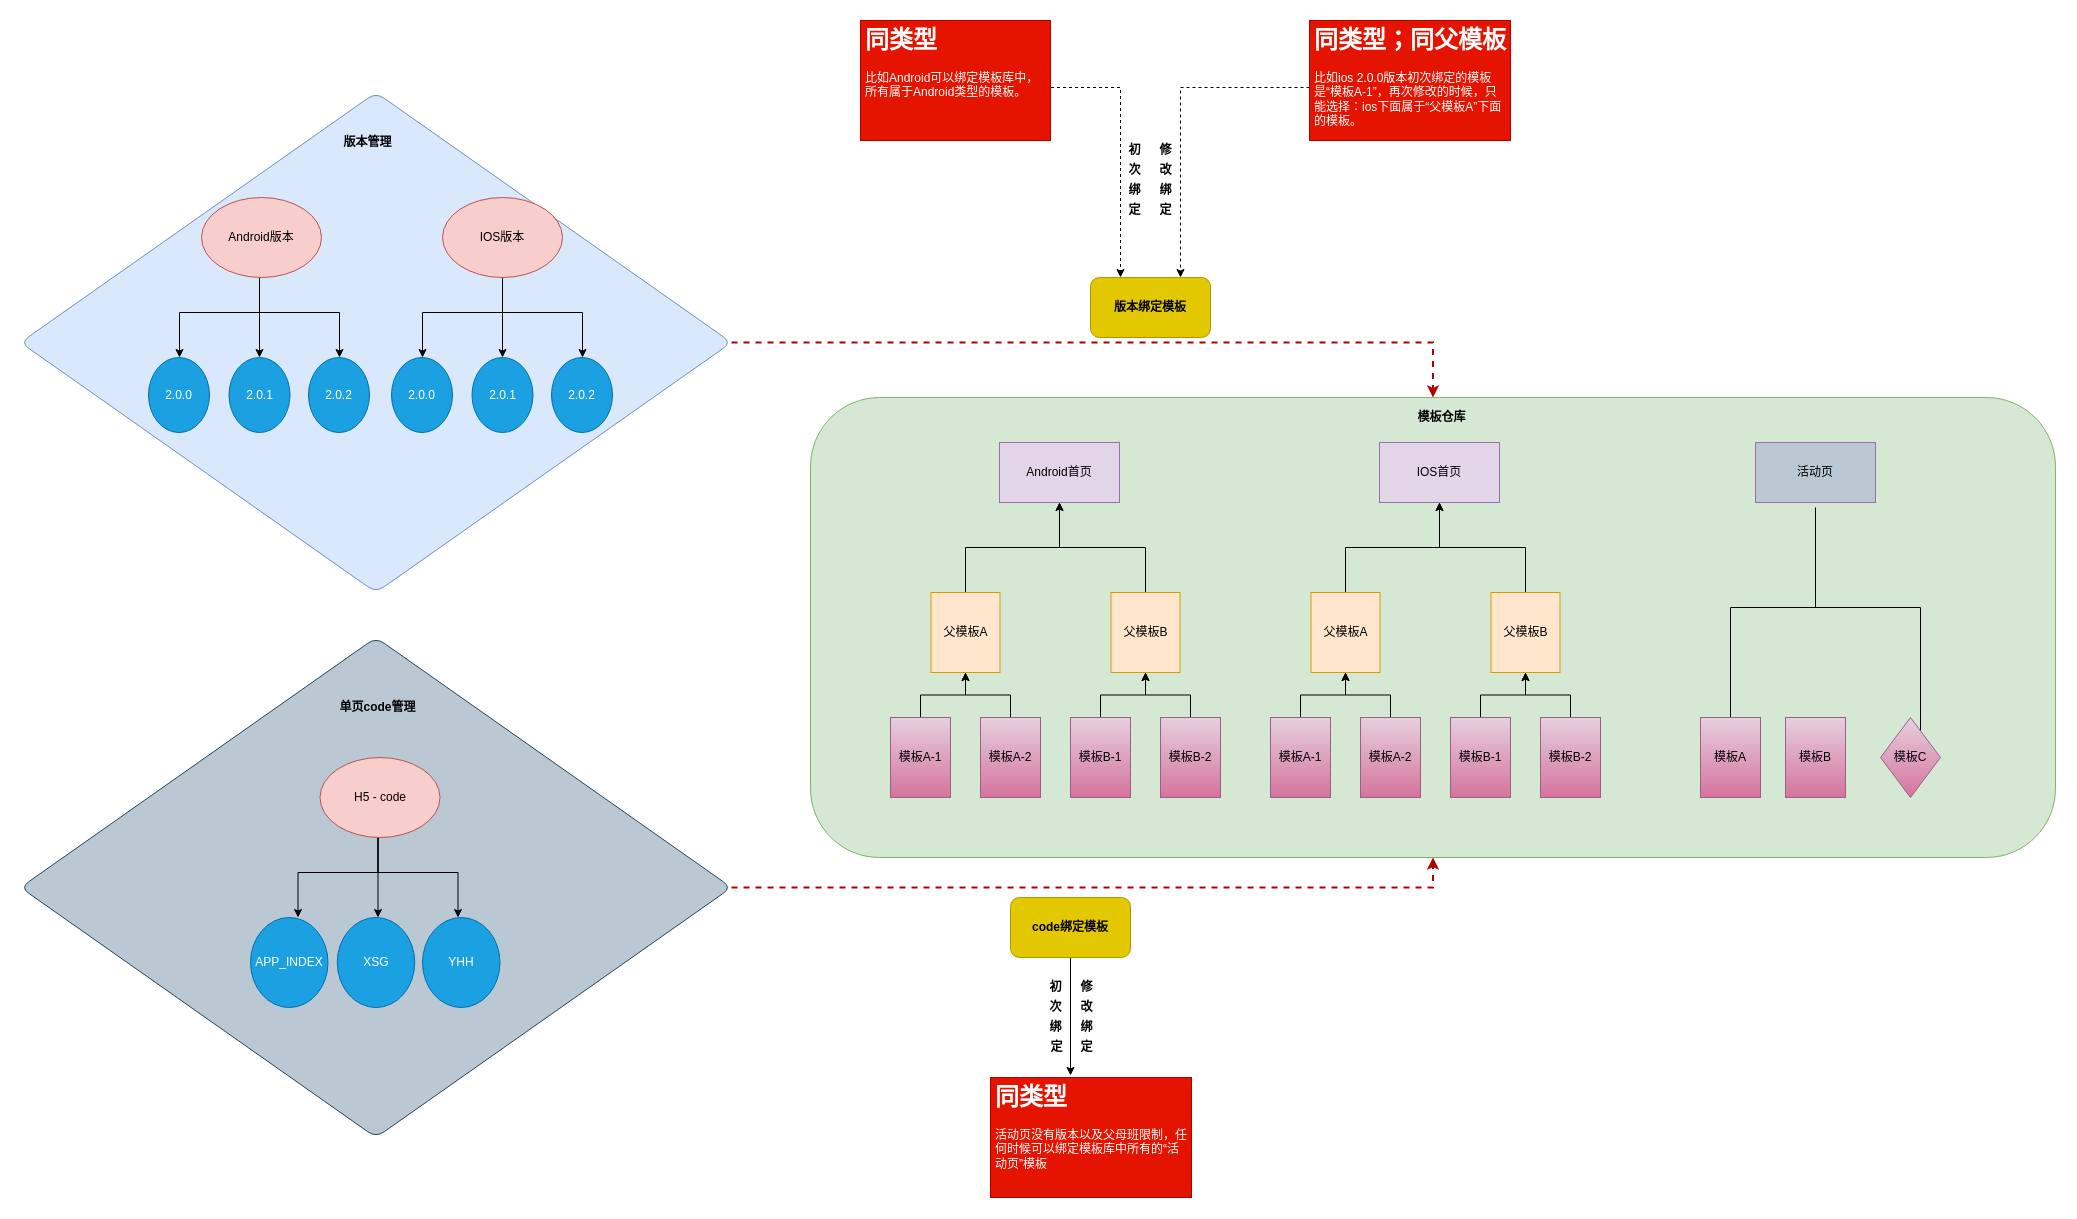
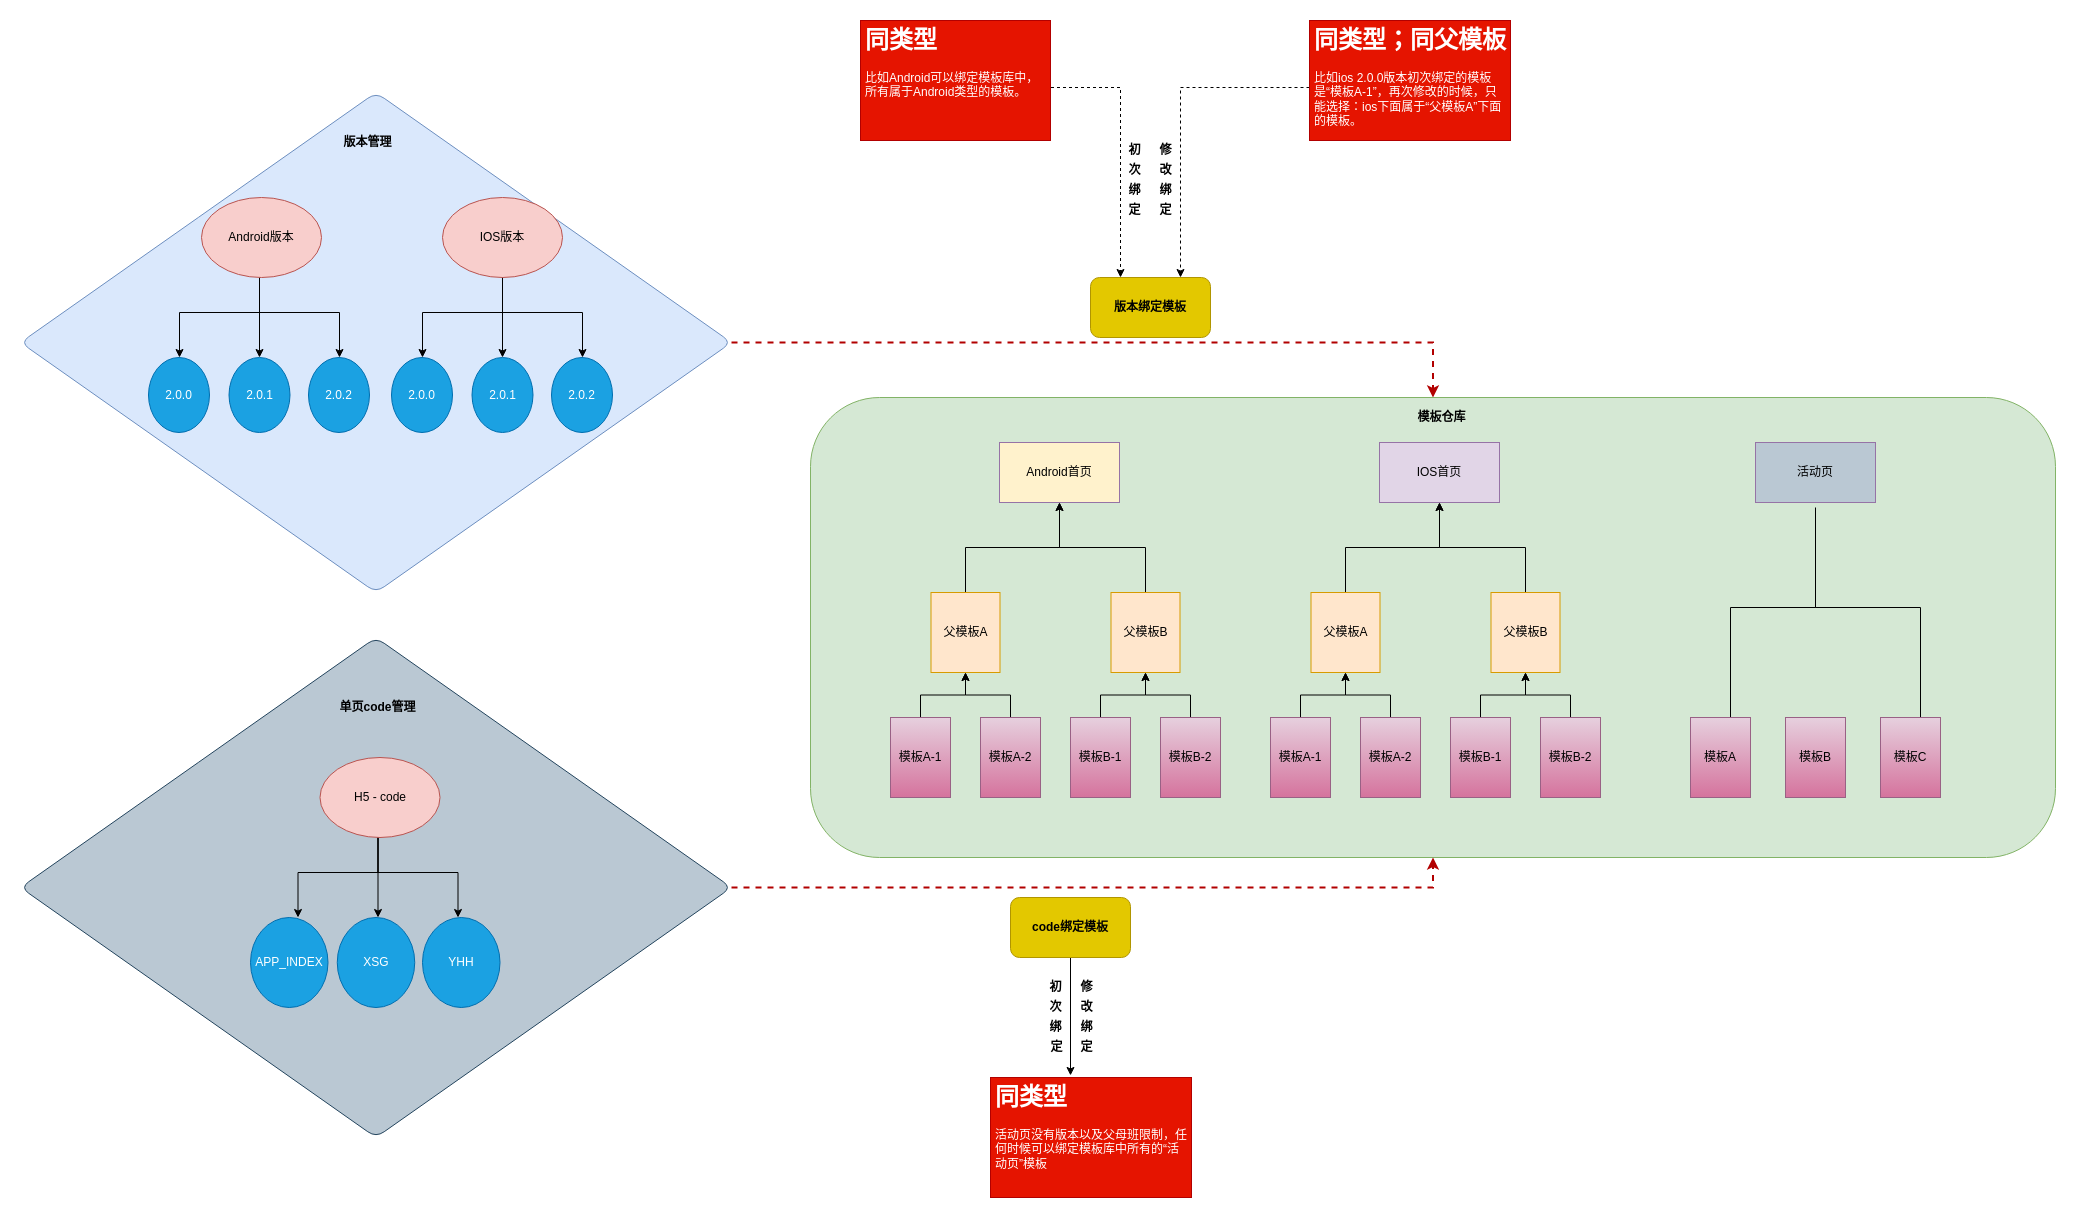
- <mxCell id="7" value="Android首页" style="rounded=0;whiteSpace=wrap;html=1;fillColor=#e1d5e7;strokeColor=#9673a6;" parent="1" vertex="1"><mxGeometry x="999" y="442" width="120" height="60" as="geometry" /></mxCell>
+ <mxCell id="7" value="Android首页" style="rounded=0;whiteSpace=wrap;html=1;fillColor=#fff2cc;strokeColor=#9673a6;" parent="1" vertex="1"><mxGeometry x="999" y="442" width="120" height="60" as="geometry" /></mxCell>
- <mxCell id="58" value="模板A" style="rounded=0;whiteSpace=wrap;html=1;fillColor=#e6d0de;strokeColor=#996185;gradientColor=#d5739d;" parent="1" vertex="1"><mxGeometry x="1700" y="717" width="60" height="80" as="geometry" /></mxCell>
+ <mxCell id="58" value="模板A" style="rounded=0;whiteSpace=wrap;html=1;fillColor=#e6d0de;strokeColor=#996185;gradientColor=#d5739d;" parent="1" vertex="1"><mxGeometry x="1690" y="717" width="60" height="80" as="geometry" /></mxCell>
- <mxCell id="60" value="模板C" style="rhombus;whiteSpace=wrap;html=1;fillColor=#e6d0de;strokeColor=#996185;gradientColor=#d5739d;" parent="1" vertex="1"><mxGeometry x="1880" y="717" width="60" height="80" as="geometry" /></mxCell>
+ <mxCell id="60" value="模板C" style="rounded=0;whiteSpace=wrap;html=1;fillColor=#e6d0de;strokeColor=#996185;gradientColor=#d5739d;" parent="1" vertex="1"><mxGeometry x="1880" y="717" width="60" height="80" as="geometry" /></mxCell>
